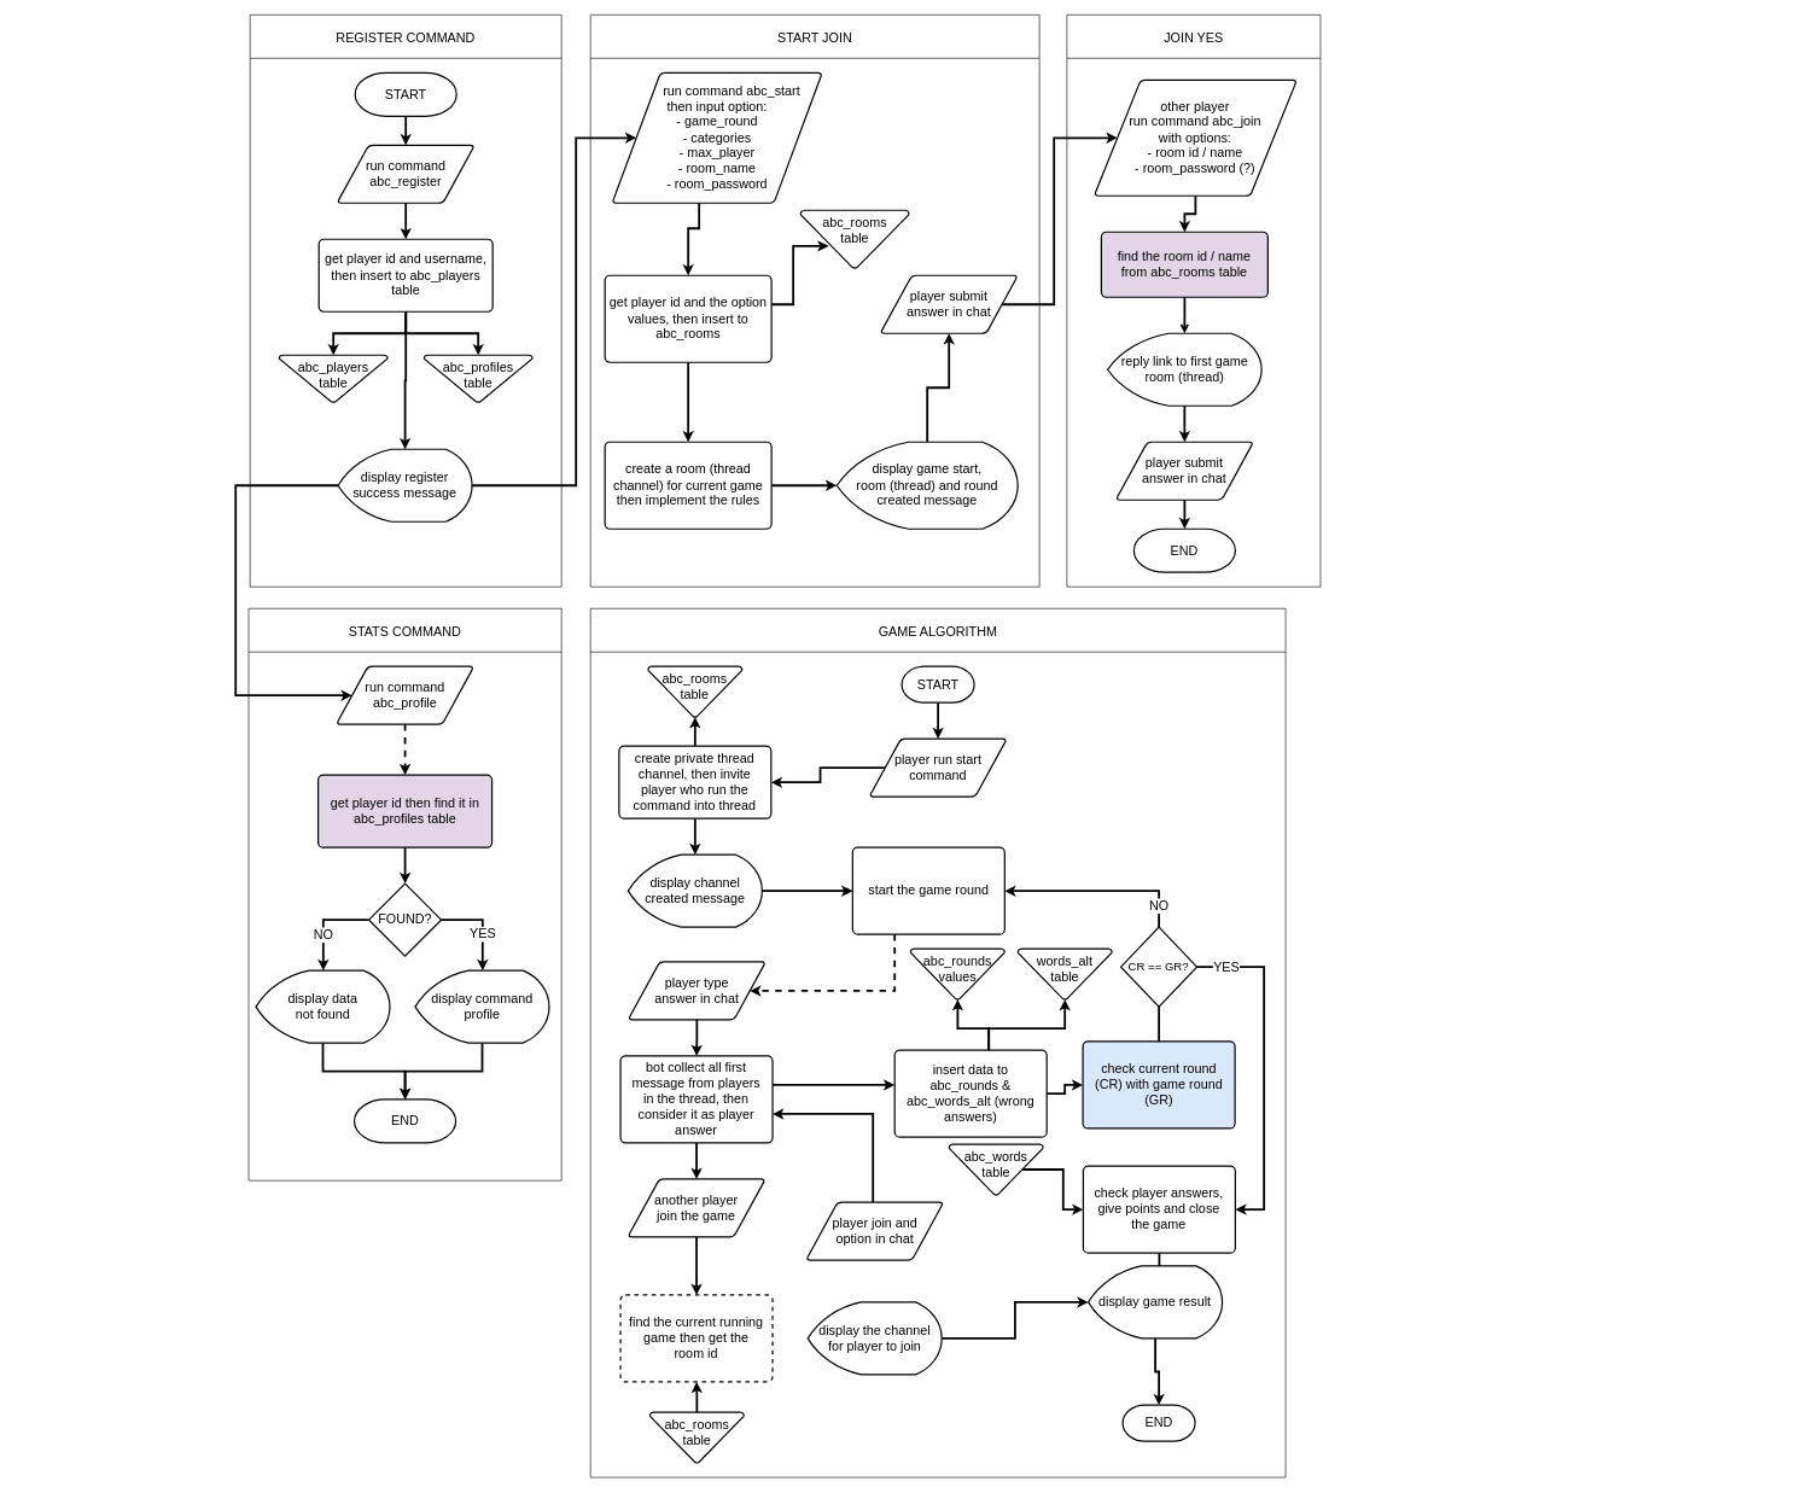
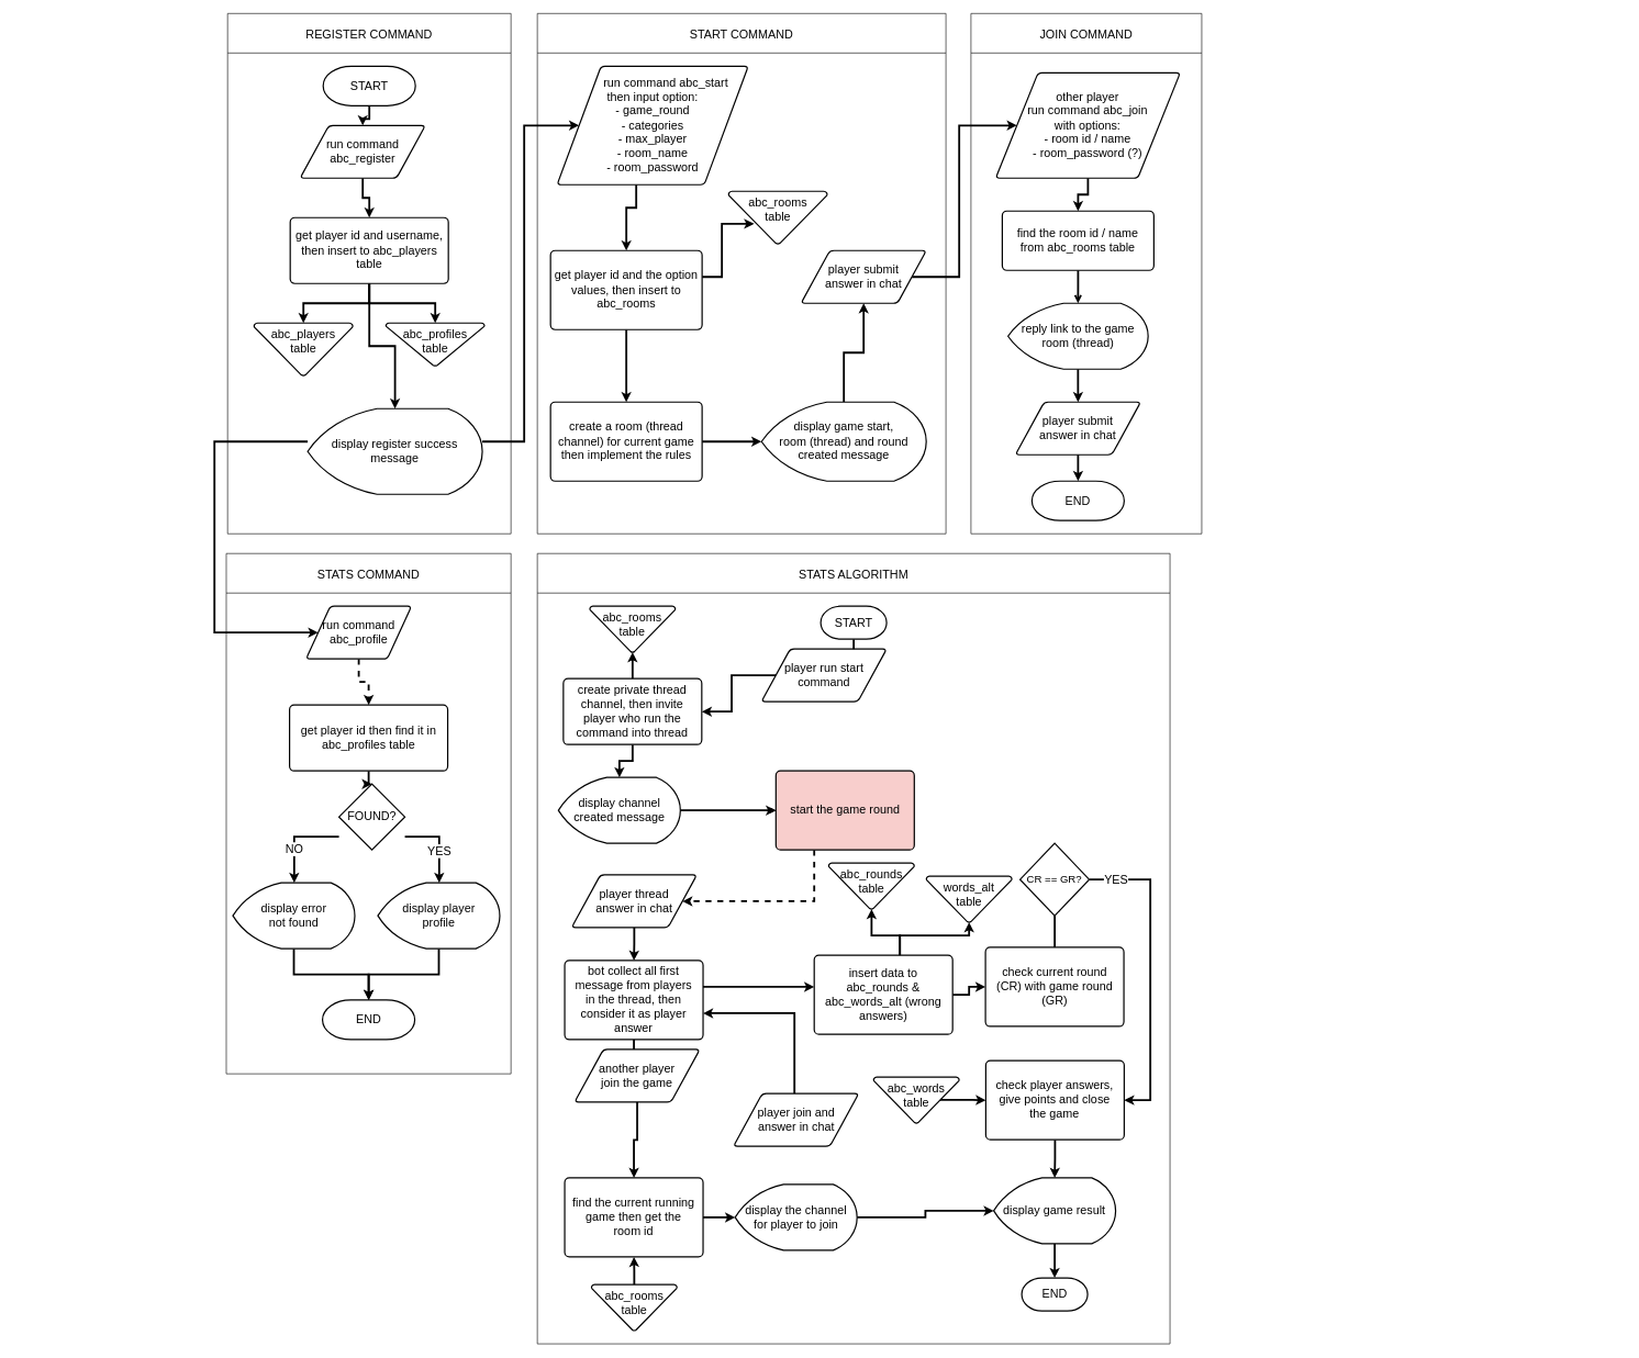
- <mxCell id="2" value="START JOIN" style="shape=table;startSize=60;container=1;collapsible=0;childLayout=tableLayout;fontSize=18;" parent="1" vertex="1"><mxGeometry x="814.86" y="20" width="620" height="790" as="geometry" /></mxCell>
+ <mxCell id="2" value="START COMMAND" style="shape=table;startSize=60;container=1;collapsible=0;childLayout=tableLayout;fontSize=18;" parent="1" vertex="1"><mxGeometry x="814.86" y="20" width="620" height="790" as="geometry" /></mxCell>
- <mxCell id="8" value="JOIN YES" style="shape=table;startSize=60;container=1;collapsible=0;childLayout=tableLayout;fontSize=18;" parent="1" vertex="1"><mxGeometry x="1472.86" y="20" width="350.14" height="790" as="geometry" /></mxCell>
+ <mxCell id="8" value="JOIN COMMAND" style="shape=table;startSize=60;container=1;collapsible=0;childLayout=tableLayout;fontSize=18;" parent="1" vertex="1"><mxGeometry x="1472.86" y="20" width="350.14" height="790" as="geometry" /></mxCell>
- <mxCell id="12" value="&lt;font style=&quot;font-size: 18px;&quot;&gt;run command &lt;br&gt;abc_register&lt;br&gt;&lt;/font&gt;" style="shape=parallelogram;html=1;strokeWidth=2;perimeter=parallelogramPerimeter;whiteSpace=wrap;rounded=1;arcSize=12;size=0.23;" parent="1" vertex="1"><mxGeometry x="464.86" y="200" width="190" height="80" as="geometry" /></mxCell>
+ <mxCell id="12" value="&lt;font style=&quot;font-size: 18px;&quot;&gt;run command &lt;br&gt;abc_register&lt;br&gt;&lt;/font&gt;" style="shape=parallelogram;html=1;strokeWidth=2;perimeter=parallelogramPerimeter;whiteSpace=wrap;rounded=1;arcSize=12;size=0.23;" parent="1" vertex="1"><mxGeometry x="454.86" y="190" width="190" height="80" as="geometry" /></mxCell>
- <mxCell id="41" value="&lt;font style=&quot;font-size: 18px;&quot;&gt;find the room id / name &lt;br&gt;from abc_rooms table&lt;br&gt;&lt;/font&gt;" style="rounded=1;whiteSpace=wrap;html=1;absoluteArcSize=1;arcSize=14;strokeWidth=2;fillColor=#e1d5e7;" parent="1" vertex="1"><mxGeometry x="1520.36" y="320" width="230" height="90" as="geometry" /></mxCell>
+ <mxCell id="41" value="&lt;font style=&quot;font-size: 18px;&quot;&gt;find the room id / name &lt;br&gt;from abc_rooms table&lt;br&gt;&lt;/font&gt;" style="rounded=1;whiteSpace=wrap;html=1;absoluteArcSize=1;arcSize=14;strokeWidth=2;" parent="1" vertex="1"><mxGeometry x="1520.36" y="320" width="230" height="90" as="geometry" /></mxCell>
- <mxCell id="43" value="&lt;font style=&quot;font-size: 18px;&quot;&gt;reply  link to first game &lt;br&gt;room (thread) &lt;/font&gt;&lt;font style=&quot;font-size: 18px;&quot;&gt;&lt;br&gt;&lt;/font&gt;" style="strokeWidth=2;html=1;shape=mxgraph.flowchart.display;whiteSpace=wrap;verticalAlign=middle;" parent="1" vertex="1"><mxGeometry x="1529.04" y="460" width="212.64" height="100" as="geometry" /></mxCell>
+ <mxCell id="43" value="&lt;font style=&quot;font-size: 18px;&quot;&gt;reply  link to the game &lt;br&gt;room (thread) &lt;/font&gt;&lt;font style=&quot;font-size: 18px;&quot;&gt;&lt;br&gt;&lt;/font&gt;" style="strokeWidth=2;html=1;shape=mxgraph.flowchart.display;whiteSpace=wrap;verticalAlign=middle;" parent="1" vertex="1"><mxGeometry x="1529.04" y="460" width="212.64" height="100" as="geometry" /></mxCell>
- <mxCell id="22" value="&lt;font style=&quot;font-size: 18px;&quot;&gt;abc_players&lt;br&gt;table&lt;/font&gt;" style="strokeWidth=2;html=1;shape=mxgraph.flowchart.merge_or_storage;whiteSpace=wrap;strokeColor=default;horizontal=1;verticalAlign=top;" parent="1" vertex="1"><mxGeometry x="384.86" y="490" width="150" height="65" as="geometry" /></mxCell>
+ <mxCell id="22" value="&lt;font style=&quot;font-size: 18px;&quot;&gt;abc_players&lt;br&gt;table&lt;/font&gt;" style="strokeWidth=2;html=1;shape=mxgraph.flowchart.merge_or_storage;whiteSpace=wrap;strokeColor=default;horizontal=1;verticalAlign=top;" parent="1" vertex="1"><mxGeometry x="384.86" y="490" width="150" height="80" as="geometry" /></mxCell>
- <mxCell id="21" value="&lt;font style=&quot;font-size: 18px;&quot;&gt;display register success message&lt;/font&gt;" style="strokeWidth=2;html=1;shape=mxgraph.flowchart.display;whiteSpace=wrap;" parent="1" vertex="1"><mxGeometry x="466.36" y="620" width="185" height="100" as="geometry" /></mxCell>
+ <mxCell id="21" value="&lt;font style=&quot;font-size: 18px;&quot;&gt;display register success message&lt;/font&gt;" style="strokeWidth=2;html=1;shape=mxgraph.flowchart.display;whiteSpace=wrap;" parent="1" vertex="1"><mxGeometry x="466.36" y="620" width="265" height="130" as="geometry" /></mxCell>
- <mxCell id="71" value="GAME ALGORITHM" style="shape=table;startSize=60;container=1;collapsible=0;childLayout=tableLayout;fontSize=18;" parent="1" vertex="1"><mxGeometry x="814.86" y="840" width="960" height="1200" as="geometry" /></mxCell>
+ <mxCell id="71" value="STATS ALGORITHM" style="shape=table;startSize=60;container=1;collapsible=0;childLayout=tableLayout;fontSize=18;" parent="1" vertex="1"><mxGeometry x="814.86" y="840" width="960" height="1200" as="geometry" /></mxCell>
- <mxCell id="58" value="&lt;font style=&quot;font-size: 18px;&quot;&gt;run command &lt;br&gt;abc_profile&lt;br&gt;&lt;/font&gt;" style="shape=parallelogram;html=1;strokeWidth=2;perimeter=parallelogramPerimeter;whiteSpace=wrap;rounded=1;arcSize=12;size=0.23;" parent="1" vertex="1"><mxGeometry x="463.86" y="920" width="190" height="80" as="geometry" /></mxCell>
+ <mxCell id="58" value="&lt;font style=&quot;font-size: 18px;&quot;&gt;run command &lt;br&gt;abc_profile&lt;br&gt;&lt;/font&gt;" style="shape=parallelogram;html=1;strokeWidth=2;perimeter=parallelogramPerimeter;whiteSpace=wrap;rounded=1;arcSize=12;size=0.23;" parent="1" vertex="1"><mxGeometry x="463.86" y="920" width="160" height="80" as="geometry" /></mxCell>
- <mxCell id="83" value="&lt;font style=&quot;font-size: 18px;&quot;&gt;player run start command&lt;br&gt;&lt;/font&gt;" style="shape=parallelogram;html=1;strokeWidth=2;perimeter=parallelogramPerimeter;whiteSpace=wrap;rounded=1;arcSize=12;size=0.23;spacingLeft=20;spacingRight=20;" parent="1" vertex="1"><mxGeometry x="1199.86" y="1020" width="190" height="80" as="geometry" /></mxCell>
+ <mxCell id="83" value="&lt;font style=&quot;font-size: 18px;&quot;&gt;player run start command&lt;br&gt;&lt;/font&gt;" style="shape=parallelogram;html=1;strokeWidth=2;perimeter=parallelogramPerimeter;whiteSpace=wrap;rounded=1;arcSize=12;size=0.23;spacingLeft=20;spacingRight=20;" parent="1" vertex="1"><mxGeometry x="1154.86" y="985" width="190" height="80" as="geometry" /></mxCell>
- <mxCell id="60" value="&lt;font style=&quot;font-size: 18px;&quot;&gt;get player id then find it in abc_profiles table&lt;br&gt;&lt;/font&gt;" style="rounded=1;whiteSpace=wrap;html=1;absoluteArcSize=1;arcSize=14;strokeWidth=2;fillColor=#e1d5e7;" parent="1" vertex="1"><mxGeometry x="438.86" y="1070" width="240" height="100" as="geometry" /></mxCell>
+ <mxCell id="60" value="&lt;font style=&quot;font-size: 18px;&quot;&gt;get player id then find it in abc_profiles table&lt;br&gt;&lt;/font&gt;" style="rounded=1;whiteSpace=wrap;html=1;absoluteArcSize=1;arcSize=14;strokeWidth=2;" parent="1" vertex="1"><mxGeometry x="438.86" y="1070" width="240" height="100" as="geometry" /></mxCell>
- <mxCell id="95" value="&lt;font style=&quot;font-size: 18px;&quot;&gt;display channel created message&lt;br&gt;&lt;/font&gt;" style="strokeWidth=2;html=1;shape=mxgraph.flowchart.display;whiteSpace=wrap;spacingLeft=10;spacingRight=10;" parent="1" vertex="1"><mxGeometry x="866.86" y="1180" width="185" height="100" as="geometry" /></mxCell>
+ <mxCell id="95" value="&lt;font style=&quot;font-size: 18px;&quot;&gt;display channel created message&lt;br&gt;&lt;/font&gt;" style="strokeWidth=2;html=1;shape=mxgraph.flowchart.display;whiteSpace=wrap;spacingLeft=10;spacingRight=10;" parent="1" vertex="1"><mxGeometry x="846.86" y="1180" width="185" height="100" as="geometry" /></mxCell>
- <mxCell id="97" value="&lt;font style=&quot;font-size: 18px;&quot;&gt;start the game round&lt;br&gt;&lt;/font&gt;" style="rounded=1;whiteSpace=wrap;html=1;absoluteArcSize=1;arcSize=14;strokeWidth=2;spacingLeft=10;spacingRight=10;" parent="1" vertex="1"><mxGeometry x="1176.86" y="1170" width="210" height="120" as="geometry" /></mxCell>
+ <mxCell id="97" value="&lt;font style=&quot;font-size: 18px;&quot;&gt;start the game round&lt;br&gt;&lt;/font&gt;" style="rounded=1;whiteSpace=wrap;html=1;absoluteArcSize=1;arcSize=14;strokeWidth=2;spacingLeft=10;spacingRight=10;fillColor=#f8cecc;" parent="1" vertex="1"><mxGeometry x="1176.86" y="1170" width="210" height="120" as="geometry" /></mxCell>
- <mxCell id="116" value="" style="edgeStyle=orthogonalEdgeStyle;rounded=0;orthogonalLoop=1;jettySize=auto;html=1;strokeWidth=3;" parent="1" source="120" target="97" edge="1"><mxGeometry relative="1" as="geometry"><Array as="points"><mxPoint x="1599.86" y="1230" /></Array></mxGeometry></mxCell>
- <mxCell id="117" value="&lt;font style=&quot;font-size: 18px;&quot;&gt;NO&lt;/font&gt;" style="edgeLabel;html=1;align=center;verticalAlign=middle;resizable=0;points=[];" parent="116" vertex="1" connectable="0"><mxGeometry x="-0.689" relative="1" as="geometry"><mxPoint y="11" as="offset" /></mxGeometry></mxCell>
- <mxCell id="69" value="&lt;font style=&quot;font-size: 18px;&quot;&gt;FOUND?&lt;/font&gt;" style="strokeWidth=2;html=1;shape=mxgraph.flowchart.decision;whiteSpace=wrap;" parent="1" vertex="1"><mxGeometry x="508.86" y="1220" width="100" height="100" as="geometry" /></mxCell>
+ <mxCell id="69" value="&lt;font style=&quot;font-size: 18px;&quot;&gt;FOUND?&lt;/font&gt;" style="strokeWidth=2;html=1;shape=mxgraph.flowchart.decision;whiteSpace=wrap;" parent="1" vertex="1"><mxGeometry x="513.86" y="1190" width="100" height="100" as="geometry" /></mxCell>
- <mxCell id="131" value="&lt;font style=&quot;font-size: 18px;&quot;&gt;abc_rounds&lt;br&gt;values&lt;/font&gt;" style="strokeWidth=2;html=1;shape=mxgraph.flowchart.merge_or_storage;whiteSpace=wrap;verticalAlign=top;" vertex="1" parent="1"><mxGeometry x="1256.86" y="1310" width="130" height="70" as="geometry" /></mxCell>
+ <mxCell id="131" value="&lt;font style=&quot;font-size: 18px;&quot;&gt;abc_rounds&lt;br&gt;table&lt;/font&gt;" style="strokeWidth=2;html=1;shape=mxgraph.flowchart.merge_or_storage;whiteSpace=wrap;verticalAlign=top;" vertex="1" parent="1"><mxGeometry x="1256.86" y="1310" width="130" height="70" as="geometry" /></mxCell>
- <mxCell id="130" value="&lt;font style=&quot;font-size: 18px;&quot;&gt;words_alt&lt;br&gt;table&lt;/font&gt;" style="strokeWidth=2;html=1;shape=mxgraph.flowchart.merge_or_storage;whiteSpace=wrap;verticalAlign=top;" vertex="1" parent="1"><mxGeometry x="1405" y="1310" width="130" height="70" as="geometry" /></mxCell>
+ <mxCell id="130" value="&lt;font style=&quot;font-size: 18px;&quot;&gt;words_alt&lt;br&gt;table&lt;/font&gt;" style="strokeWidth=2;html=1;shape=mxgraph.flowchart.merge_or_storage;whiteSpace=wrap;verticalAlign=top;" vertex="1" parent="1"><mxGeometry x="1405" y="1330" width="130" height="70" as="geometry" /></mxCell>
- <mxCell id="88" value="&lt;font style=&quot;font-size: 18px;&quot;&gt;player type answer in chat&lt;br&gt;&lt;/font&gt;" style="shape=parallelogram;html=1;strokeWidth=2;perimeter=parallelogramPerimeter;whiteSpace=wrap;rounded=1;arcSize=12;size=0.23;spacingLeft=20;spacingRight=20;" parent="1" vertex="1"><mxGeometry x="866.86" y="1328" width="190" height="80" as="geometry" /></mxCell>
+ <mxCell id="88" value="&lt;font style=&quot;font-size: 18px;&quot;&gt;player thread answer in chat&lt;br&gt;&lt;/font&gt;" style="shape=parallelogram;html=1;strokeWidth=2;perimeter=parallelogramPerimeter;whiteSpace=wrap;rounded=1;arcSize=12;size=0.23;spacingLeft=20;spacingRight=20;" parent="1" vertex="1"><mxGeometry x="866.86" y="1328" width="190" height="80" as="geometry" /></mxCell>
- <mxCell id="64" value="&lt;font style=&quot;font-size: 18px;&quot;&gt;display data&lt;br&gt;not found&lt;br&gt;&lt;/font&gt;" style="strokeWidth=2;html=1;shape=mxgraph.flowchart.display;whiteSpace=wrap;" parent="1" vertex="1"><mxGeometry x="352.86" y="1340" width="185" height="100" as="geometry" /></mxCell>
+ <mxCell id="64" value="&lt;font style=&quot;font-size: 18px;&quot;&gt;display error&lt;br&gt;not found&lt;br&gt;&lt;/font&gt;" style="strokeWidth=2;html=1;shape=mxgraph.flowchart.display;whiteSpace=wrap;" parent="1" vertex="1"><mxGeometry x="352.86" y="1340" width="185" height="100" as="geometry" /></mxCell>
- <mxCell id="62" value="&lt;font style=&quot;font-size: 18px;&quot;&gt;display command &lt;br&gt;profile&lt;br&gt;&lt;/font&gt;" style="strokeWidth=2;html=1;shape=mxgraph.flowchart.display;whiteSpace=wrap;" parent="1" vertex="1"><mxGeometry x="572.86" y="1340" width="185" height="100" as="geometry" /></mxCell>
+ <mxCell id="62" value="&lt;font style=&quot;font-size: 18px;&quot;&gt;display player &lt;br&gt;profile&lt;br&gt;&lt;/font&gt;" style="strokeWidth=2;html=1;shape=mxgraph.flowchart.display;whiteSpace=wrap;" parent="1" vertex="1"><mxGeometry x="572.86" y="1340" width="185" height="100" as="geometry" /></mxCell>
- <mxCell id="115" value="&lt;font style=&quot;font-size: 18px;&quot;&gt;check current round (CR) with game round (GR)&lt;br&gt;&lt;/font&gt;" style="rounded=1;whiteSpace=wrap;html=1;absoluteArcSize=1;arcSize=14;strokeWidth=2;spacingLeft=10;spacingRight=10;fillColor=#dae8fc;" parent="1" vertex="1"><mxGeometry x="1494.86" y="1438" width="210" height="120" as="geometry" /></mxCell>
+ <mxCell id="115" value="&lt;font style=&quot;font-size: 18px;&quot;&gt;check current round (CR) with game round (GR)&lt;br&gt;&lt;/font&gt;" style="rounded=1;whiteSpace=wrap;html=1;absoluteArcSize=1;arcSize=14;strokeWidth=2;spacingLeft=10;spacingRight=10;" parent="1" vertex="1"><mxGeometry x="1494.86" y="1438" width="210" height="120" as="geometry" /></mxCell>
- <mxCell id="124" value="&lt;font style=&quot;font-size: 18px;&quot;&gt;abc_words&lt;br&gt;table&lt;/font&gt;" style="strokeWidth=2;html=1;shape=mxgraph.flowchart.merge_or_storage;whiteSpace=wrap;verticalAlign=top;" parent="1" vertex="1"><mxGeometry x="1310" y="1580" width="130" height="70" as="geometry" /></mxCell>
+ <mxCell id="124" value="&lt;font style=&quot;font-size: 18px;&quot;&gt;abc_words&lt;br&gt;table&lt;/font&gt;" style="strokeWidth=2;html=1;shape=mxgraph.flowchart.merge_or_storage;whiteSpace=wrap;verticalAlign=top;" parent="1" vertex="1"><mxGeometry x="1325" y="1635" width="130" height="70" as="geometry" /></mxCell>
- <mxCell id="99" value="&lt;font style=&quot;font-size: 18px;&quot;&gt;another player join the game&lt;br&gt;&lt;/font&gt;" style="shape=parallelogram;html=1;strokeWidth=2;perimeter=parallelogramPerimeter;whiteSpace=wrap;rounded=1;arcSize=12;size=0.23;spacingLeft=20;spacingRight=20;spacing=2;" parent="1" vertex="1"><mxGeometry x="866.36" y="1628" width="190" height="80" as="geometry" /></mxCell>
+ <mxCell id="99" value="&lt;font style=&quot;font-size: 18px;&quot;&gt;another player join the game&lt;br&gt;&lt;/font&gt;" style="shape=parallelogram;html=1;strokeWidth=2;perimeter=parallelogramPerimeter;whiteSpace=wrap;rounded=1;arcSize=12;size=0.23;spacingLeft=20;spacingRight=20;spacing=2;" parent="1" vertex="1"><mxGeometry x="871.36" y="1593" width="190" height="80" as="geometry" /></mxCell>
- <mxCell id="107" value="&lt;font style=&quot;font-size: 18px;&quot;&gt;player join and option in chat&lt;br&gt;&lt;/font&gt;" style="shape=parallelogram;html=1;strokeWidth=2;perimeter=parallelogramPerimeter;whiteSpace=wrap;rounded=1;arcSize=12;size=0.23;spacingLeft=20;spacingRight=20;spacing=2;" parent="1" vertex="1"><mxGeometry x="1112.5" y="1660" width="190" height="80" as="geometry" /></mxCell>
+ <mxCell id="107" value="&lt;font style=&quot;font-size: 18px;&quot;&gt;player join and answer in chat&lt;br&gt;&lt;/font&gt;" style="shape=parallelogram;html=1;strokeWidth=2;perimeter=parallelogramPerimeter;whiteSpace=wrap;rounded=1;arcSize=12;size=0.23;spacingLeft=20;spacingRight=20;spacing=2;" parent="1" vertex="1"><mxGeometry x="1112.5" y="1660" width="190" height="80" as="geometry" /></mxCell>
- <mxCell id="126" value="&lt;font style=&quot;font-size: 18px;&quot;&gt;display game result&lt;br&gt;&lt;/font&gt;" style="strokeWidth=2;html=1;shape=mxgraph.flowchart.display;whiteSpace=wrap;spacingLeft=10;spacingRight=10;" parent="1" vertex="1"><mxGeometry x="1502.36" y="1748" width="185" height="100" as="geometry" /></mxCell>
+ <mxCell id="126" value="&lt;font style=&quot;font-size: 18px;&quot;&gt;display game result&lt;br&gt;&lt;/font&gt;" style="strokeWidth=2;html=1;shape=mxgraph.flowchart.display;whiteSpace=wrap;spacingLeft=10;spacingRight=10;" parent="1" vertex="1"><mxGeometry x="1507.36" y="1788" width="185" height="100" as="geometry" /></mxCell>
- <mxCell id="101" value="&lt;font style=&quot;font-size: 18px;&quot;&gt;find the current running game then get the room id&lt;br&gt;&lt;/font&gt;" style="rounded=1;whiteSpace=wrap;html=1;absoluteArcSize=1;arcSize=14;strokeWidth=2;spacingLeft=10;spacingRight=10;dashed=1;" parent="1" vertex="1"><mxGeometry x="856.36" y="1788" width="210" height="120" as="geometry" /></mxCell>
+ <mxCell id="101" value="&lt;font style=&quot;font-size: 18px;&quot;&gt;find the current running game then get the room id&lt;br&gt;&lt;/font&gt;" style="rounded=1;whiteSpace=wrap;html=1;absoluteArcSize=1;arcSize=14;strokeWidth=2;spacingLeft=10;spacingRight=10;" parent="1" vertex="1"><mxGeometry x="856.36" y="1788" width="210" height="120" as="geometry" /></mxCell>
+ <mxCell id="100" value="" style="edgeStyle=orthogonalEdgeStyle;rounded=0;orthogonalLoop=1;jettySize=auto;html=1;strokeWidth=3;" parent="1" source="101" target="105" edge="1"><mxGeometry relative="1" as="geometry" /></mxCell>
